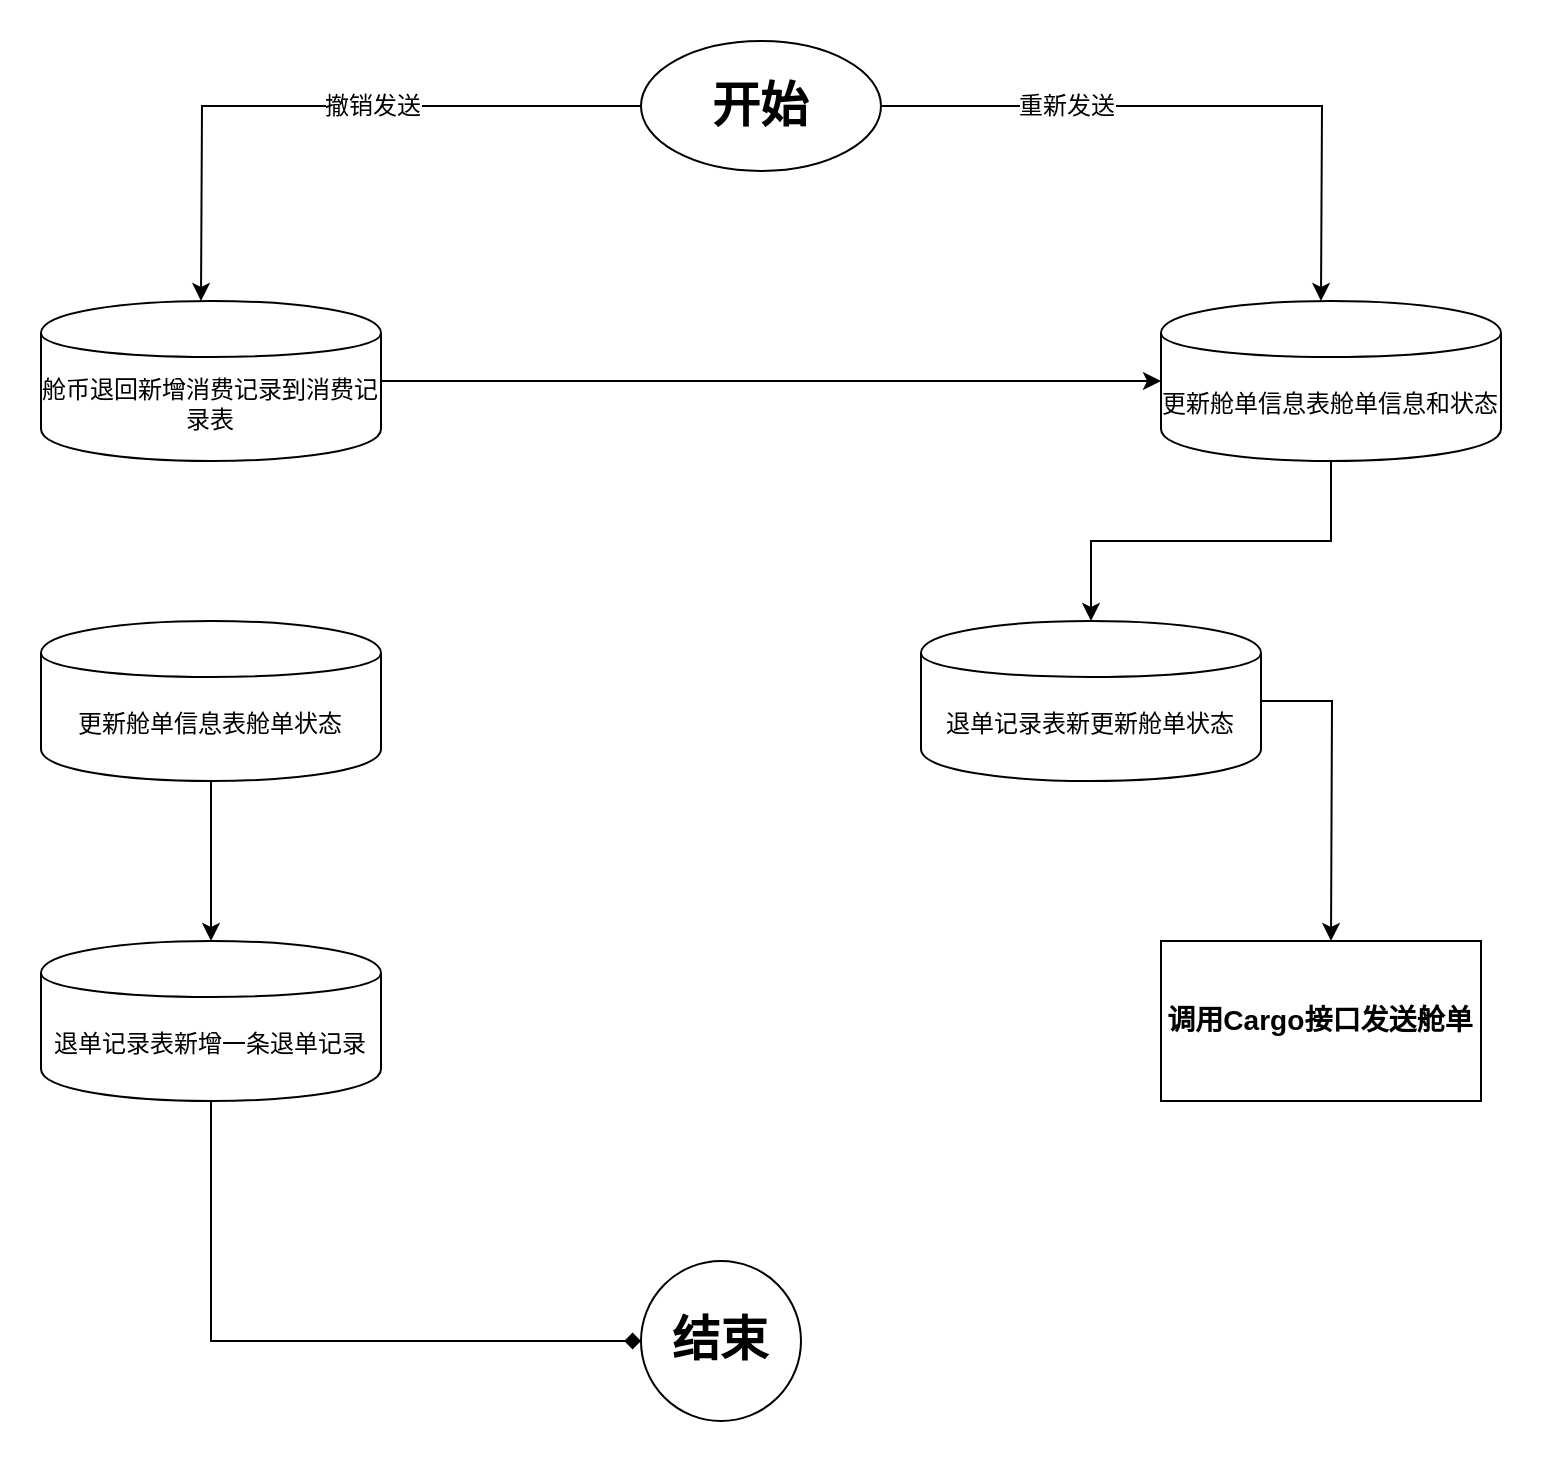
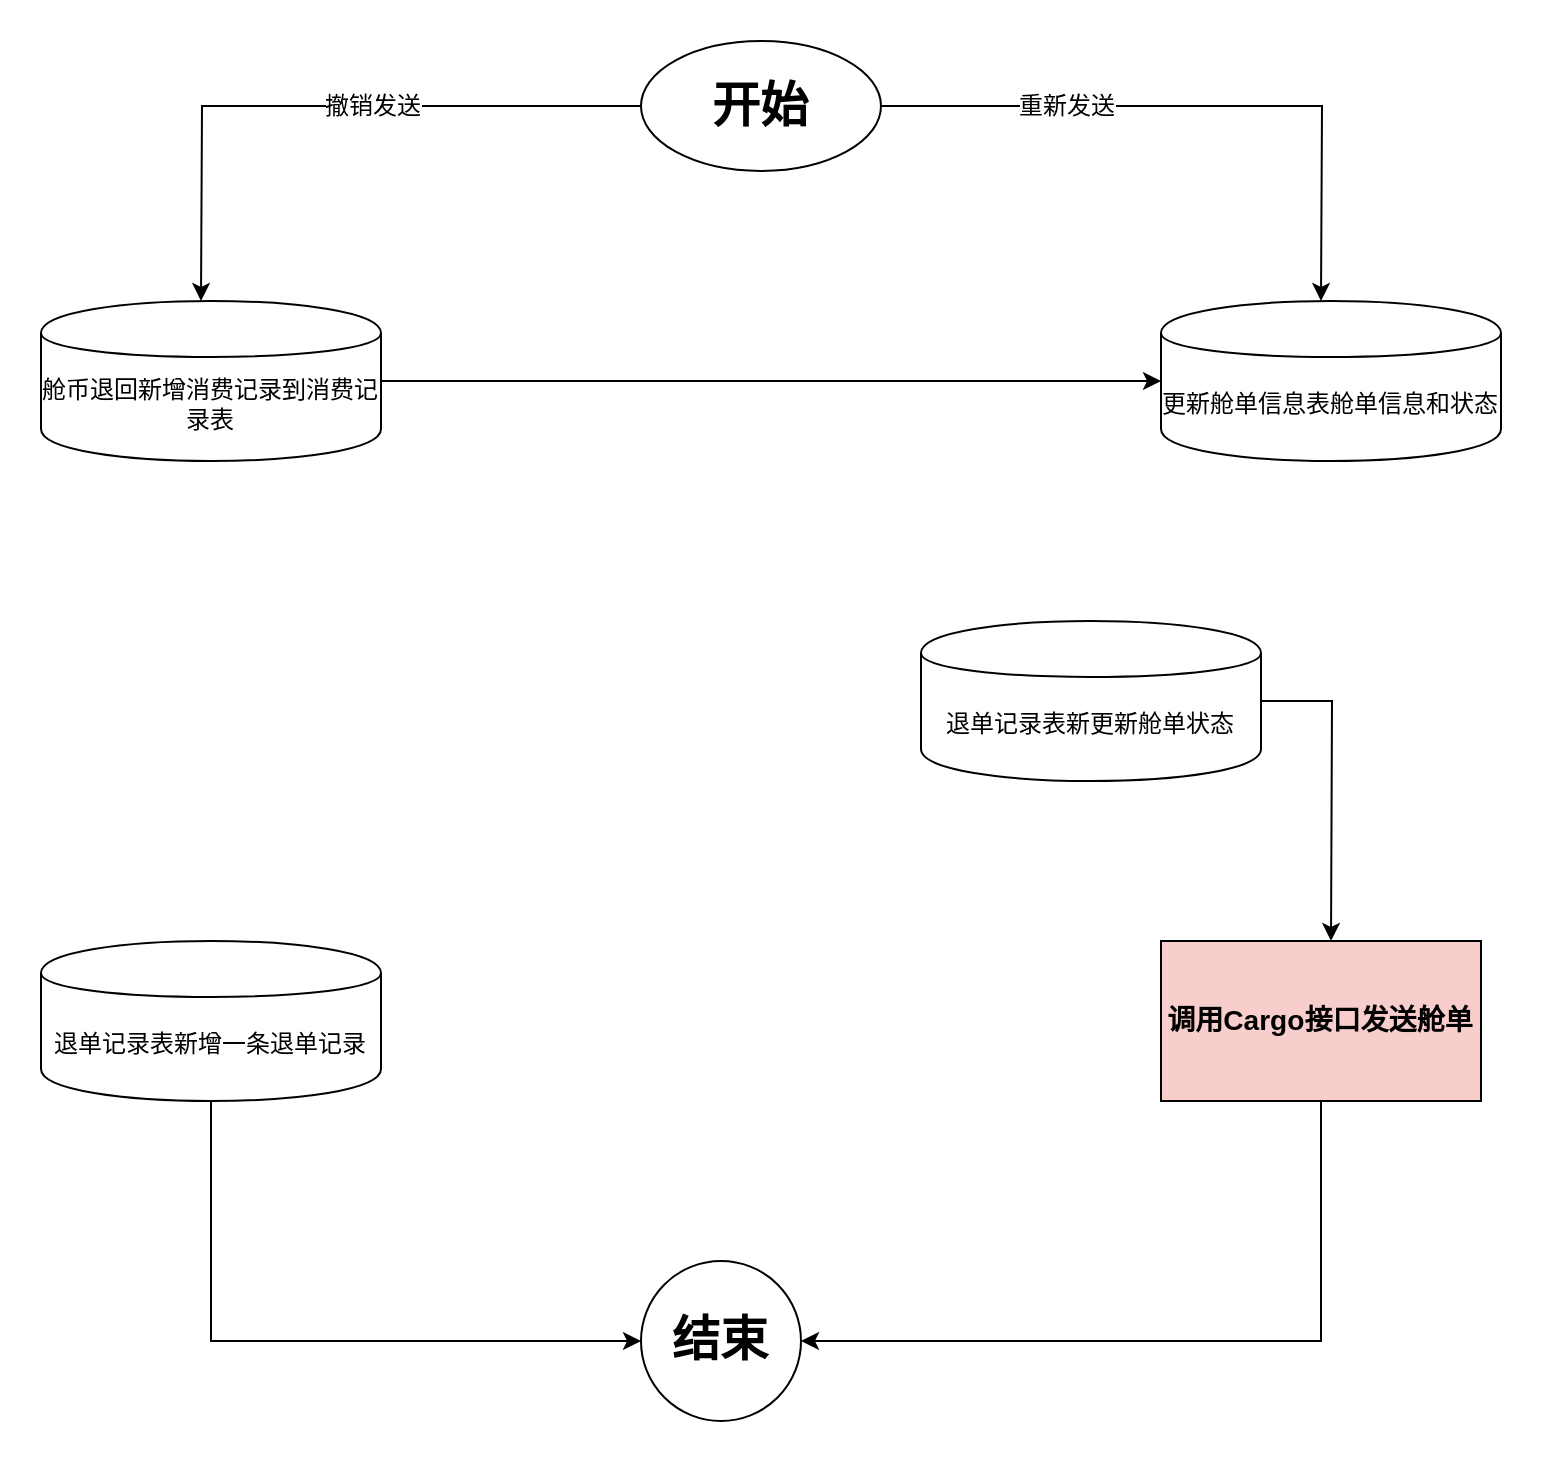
- <mxCell id="15" value="" style="edgeStyle=orthogonalEdgeStyle;rounded=0;orthogonalLoop=1;jettySize=auto;html=1;" edge="1" parent="1" source="16" target="18"><mxGeometry relative="1" as="geometry" /></mxCell>
- <mxCell id="10" value="更新舱单信息表舱单状态" style="shape=cylinder;whiteSpace=wrap;html=1;boundedLbl=1;backgroundOutline=1;" vertex="1" parent="1"><mxGeometry x="20" y="310" width="170" height="80" as="geometry" /></mxCell>
- <mxCell id="9" value="" style="edgeStyle=orthogonalEdgeStyle;rounded=0;orthogonalLoop=1;jettySize=auto;html=1;" edge="1" parent="1" source="10" target="11"><mxGeometry relative="1" as="geometry" /></mxCell>
- <mxCell id="19" value="&lt;h3&gt;调用Cargo接口发送舱单&lt;/h3&gt;" style="rounded=0;whiteSpace=wrap;html=1;" vertex="1" parent="1"><mxGeometry x="580" y="470" width="160" height="80" as="geometry" /></mxCell>
+ <mxCell id="19" value="&lt;h3&gt;调用Cargo接口发送舱单&lt;/h3&gt;" style="rounded=0;whiteSpace=wrap;html=1;fillColor=#f8cecc;" vertex="1" parent="1"><mxGeometry x="580" y="470" width="160" height="80" as="geometry" /></mxCell>
- <mxCell id="12" style="edgeStyle=orthogonalEdgeStyle;rounded=0;orthogonalLoop=1;jettySize=auto;html=1;exitX=0.5;exitY=1;exitDx=0;exitDy=0;endArrow=diamond;" edge="1" parent="1" source="11" target="14"><mxGeometry relative="1" as="geometry"><Array as="points"><mxPoint x="105" y="670" /></Array></mxGeometry></mxCell>
+ <mxCell id="12" style="edgeStyle=orthogonalEdgeStyle;rounded=0;orthogonalLoop=1;jettySize=auto;html=1;exitX=0.5;exitY=1;exitDx=0;exitDy=0;" edge="1" parent="1" source="11" target="14"><mxGeometry relative="1" as="geometry"><Array as="points"><mxPoint x="105" y="670" /></Array></mxGeometry></mxCell>
+ <mxCell id="13" style="edgeStyle=orthogonalEdgeStyle;rounded=0;orthogonalLoop=1;jettySize=auto;html=1;" edge="1" parent="1" source="19" target="14"><mxGeometry relative="1" as="geometry"><Array as="points"><mxPoint x="660" y="670" /></Array></mxGeometry></mxCell>
